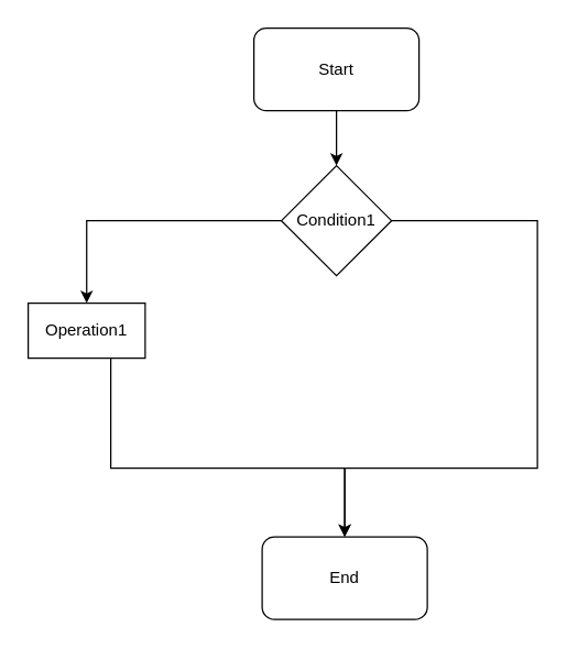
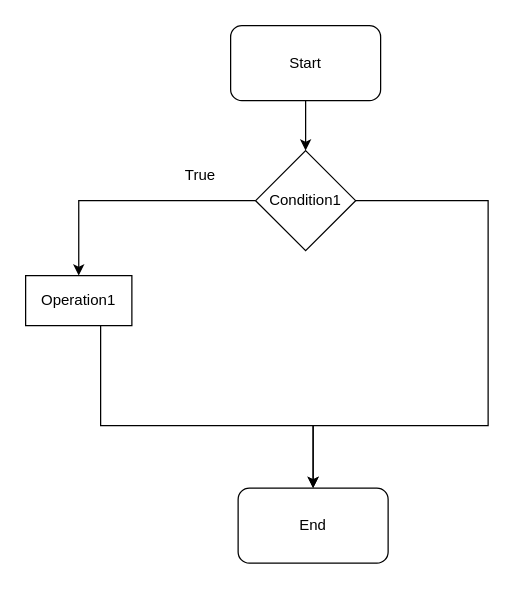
+ <mxCell id="10" value="True" style="text;html=1;strokeColor=none;fillColor=none;align=center;verticalAlign=middle;whiteSpace=wrap;rounded=0;" parent="1" vertex="1"><mxGeometry x="140" y="130" width="40" height="20" as="geometry" /></mxCell>
